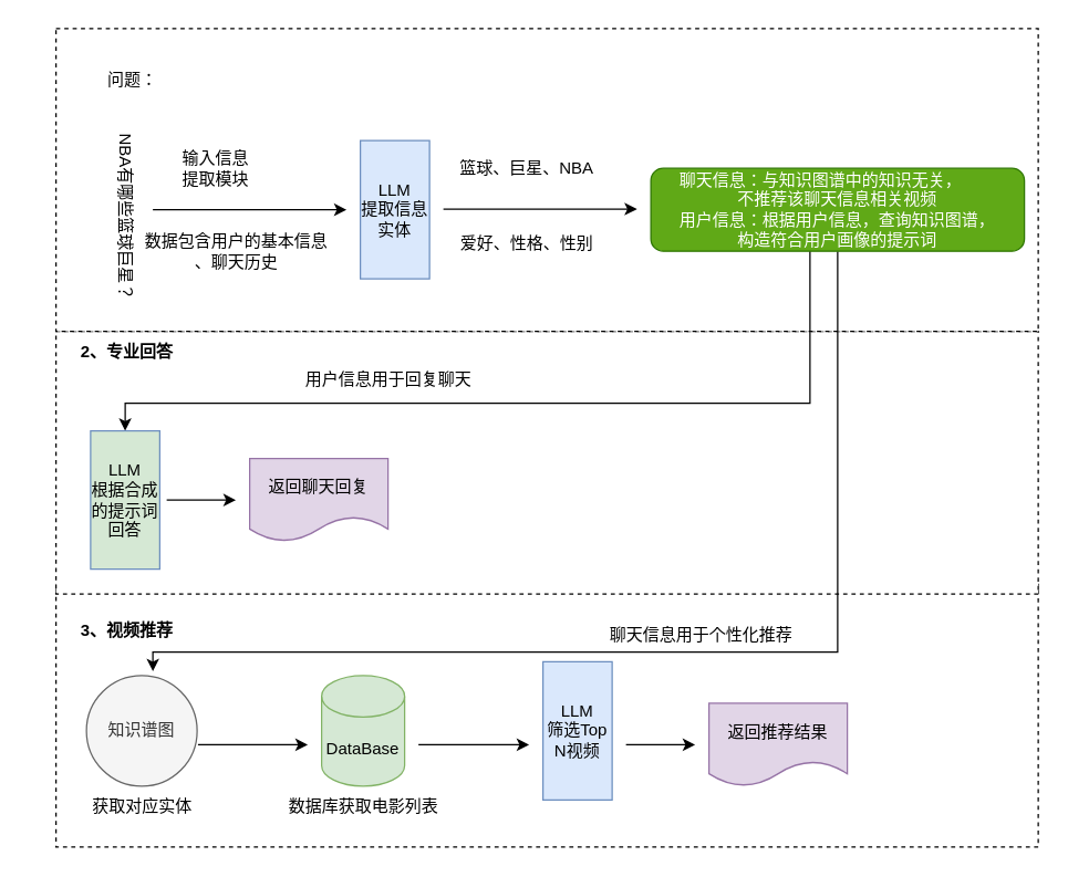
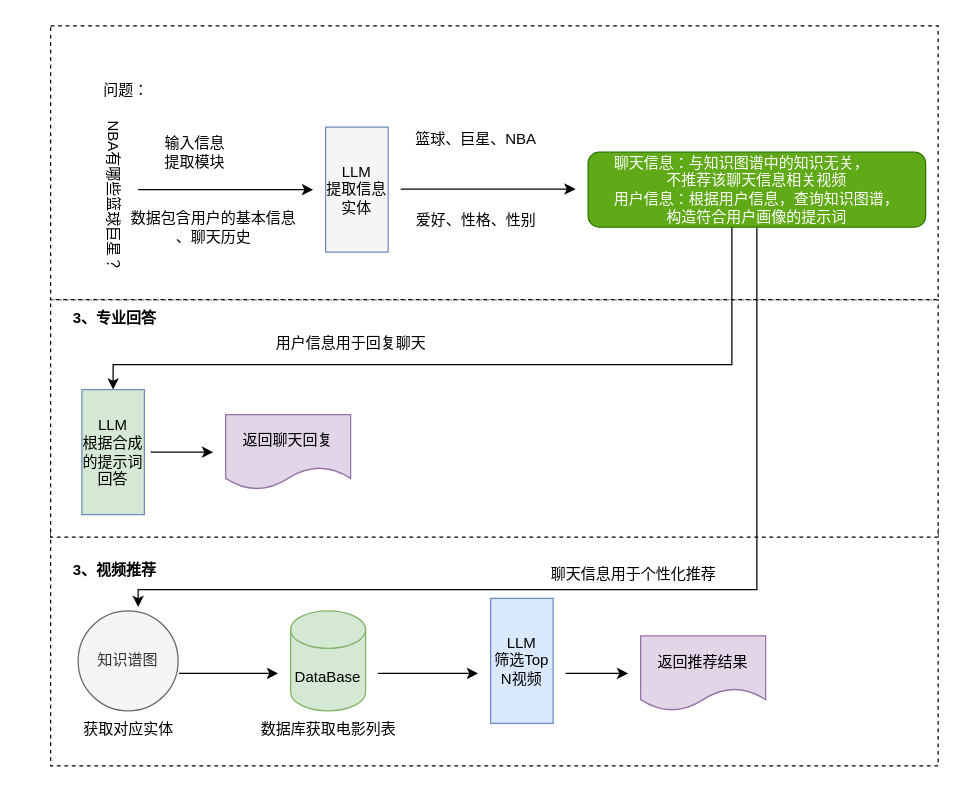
- <mxCell id="5" value="问题：&lt;div&gt;&lt;br&gt;&lt;/div&gt;" style="text;html=1;align=center;verticalAlign=middle;resizable=0;points=[];autosize=1;strokeColor=none;fillColor=none;" vertex="1" parent="1"><mxGeometry x="65" y="44" width="60" height="40" as="geometry" /></mxCell>
+ <mxCell id="5" value="问题：&lt;div&gt;&lt;br&gt;&lt;/div&gt;" style="text;html=1;align=center;verticalAlign=middle;resizable=0;points=[];autosize=1;strokeColor=none;fillColor=none;" vertex="1" parent="1"><mxGeometry x="70" y="59" width="60" height="40" as="geometry" /></mxCell>
- <mxCell id="12" value="篮球、巨星、NBA" style="text;html=1;align=center;verticalAlign=middle;resizable=0;points=[];autosize=1;strokeColor=none;fillColor=none;" vertex="1" parent="1"><mxGeometry x="320" y="106" width="120" height="30" as="geometry" /></mxCell>
+ <mxCell id="12" value="篮球、巨星、NBA" style="text;html=1;align=center;verticalAlign=middle;resizable=0;points=[];autosize=1;strokeColor=none;fillColor=none;" vertex="1" parent="1"><mxGeometry x="320" y="96" width="120" height="30" as="geometry" /></mxCell>
- <mxCell id="10" value="LLM&lt;div&gt;提取信息实体&lt;/div&gt;" style="rounded=0;whiteSpace=wrap;html=1;fillColor=#dae8fc;strokeColor=#6c8ebf;" vertex="1" parent="1"><mxGeometry x="260" y="101" width="50" height="100" as="geometry" /></mxCell>
+ <mxCell id="10" value="LLM&lt;div&gt;提取信息实体&lt;/div&gt;" style="rounded=0;whiteSpace=wrap;html=1;fillColor=#f5f5f5;strokeColor=#6c8ebf;" vertex="1" parent="1"><mxGeometry x="260" y="101" width="50" height="100" as="geometry" /></mxCell>
- <mxCell id="18" value="&lt;b&gt;2、专业回答&lt;/b&gt;" style="text;html=1;align=center;verticalAlign=middle;resizable=0;points=[];autosize=1;strokeColor=none;fillColor=none;" vertex="1" parent="1"><mxGeometry x="48" y="241" width="85" height="26" as="geometry" /></mxCell>
+ <mxCell id="18" value="&lt;b&gt;3、专业回答&lt;/b&gt;" style="text;html=1;align=center;verticalAlign=middle;resizable=0;points=[];autosize=1;strokeColor=none;fillColor=none;" vertex="1" parent="1"><mxGeometry x="48" y="241" width="85" height="26" as="geometry" /></mxCell>
